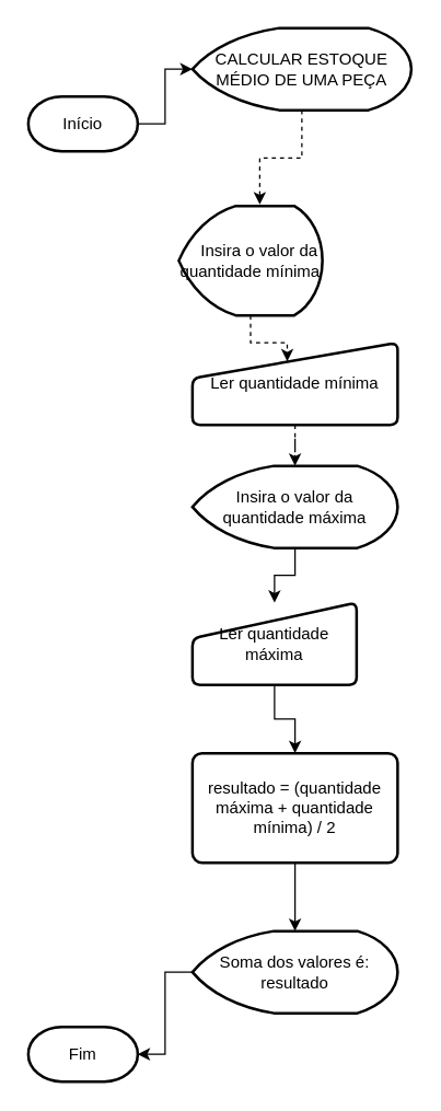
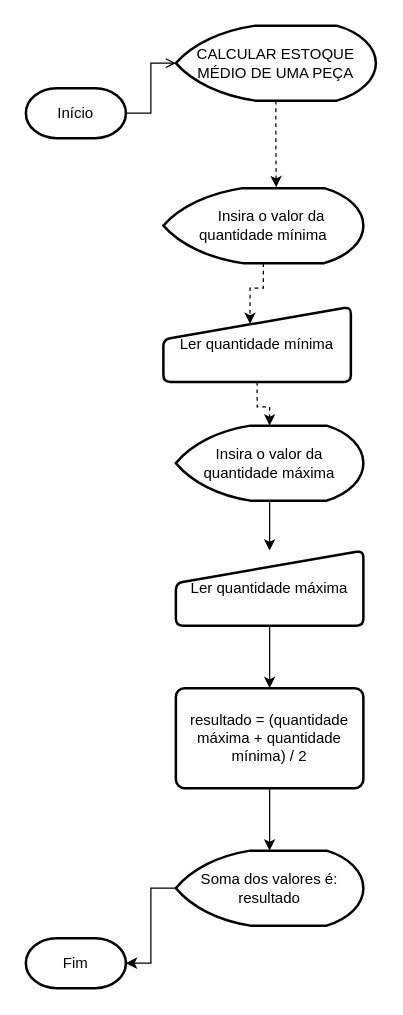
- <mxCell id="2" style="edgeStyle=orthogonalEdgeStyle;rounded=0;orthogonalLoop=1;jettySize=auto;html=1;exitX=1;exitY=0.5;exitDx=0;exitDy=0;exitPerimeter=0;" edge="1" parent="1" source="3" target="6"><mxGeometry relative="1" as="geometry"><mxPoint x="170" y="49.742" as="targetPoint" /></mxGeometry></mxCell>
+ <mxCell id="2" style="edgeStyle=orthogonalEdgeStyle;rounded=0;orthogonalLoop=1;jettySize=auto;html=1;exitX=1;exitY=0.5;exitDx=0;exitDy=0;exitPerimeter=0;endArrow=open;" edge="1" parent="1" source="3" target="6"><mxGeometry relative="1" as="geometry"><mxPoint x="170" y="49.742" as="targetPoint" /></mxGeometry></mxCell>
- <mxCell id="8" value="&amp;nbsp; &amp;nbsp; Insira o valor da quantidade mínima" style="strokeWidth=2;html=1;shape=mxgraph.flowchart.display;whiteSpace=wrap;" vertex="1" parent="1"><mxGeometry x="130" y="150" width="105" height="80" as="geometry" /></mxCell>
+ <mxCell id="8" value="&amp;nbsp; &amp;nbsp; Insira o valor da quantidade mínima" style="strokeWidth=2;html=1;shape=mxgraph.flowchart.display;whiteSpace=wrap;" vertex="1" parent="1"><mxGeometry x="130" y="150" width="160" height="60" as="geometry" /></mxCell>
- <mxCell id="10" value="Ler quantidade mínima" style="html=1;strokeWidth=2;shape=manualInput;whiteSpace=wrap;rounded=1;size=26;arcSize=11;" vertex="1" parent="1"><mxGeometry x="140" y="250" width="150" height="60" as="geometry" /></mxCell>
+ <mxCell id="10" value="Ler quantidade mínima" style="html=1;strokeWidth=2;shape=manualInput;whiteSpace=wrap;rounded=1;size=26;arcSize=11;" vertex="1" parent="1"><mxGeometry x="130" y="245" width="150" height="60" as="geometry" /></mxCell>
- <mxCell id="14" value="Ler quantidade máxima" style="html=1;strokeWidth=2;shape=manualInput;whiteSpace=wrap;rounded=1;size=26;arcSize=11;" vertex="1" parent="1"><mxGeometry x="140" y="440" width="120" height="60" as="geometry" /></mxCell>
+ <mxCell id="14" value="Ler quantidade máxima" style="html=1;strokeWidth=2;shape=manualInput;whiteSpace=wrap;rounded=1;size=26;arcSize=11;" vertex="1" parent="1"><mxGeometry x="140" y="440" width="150" height="60" as="geometry" /></mxCell>
